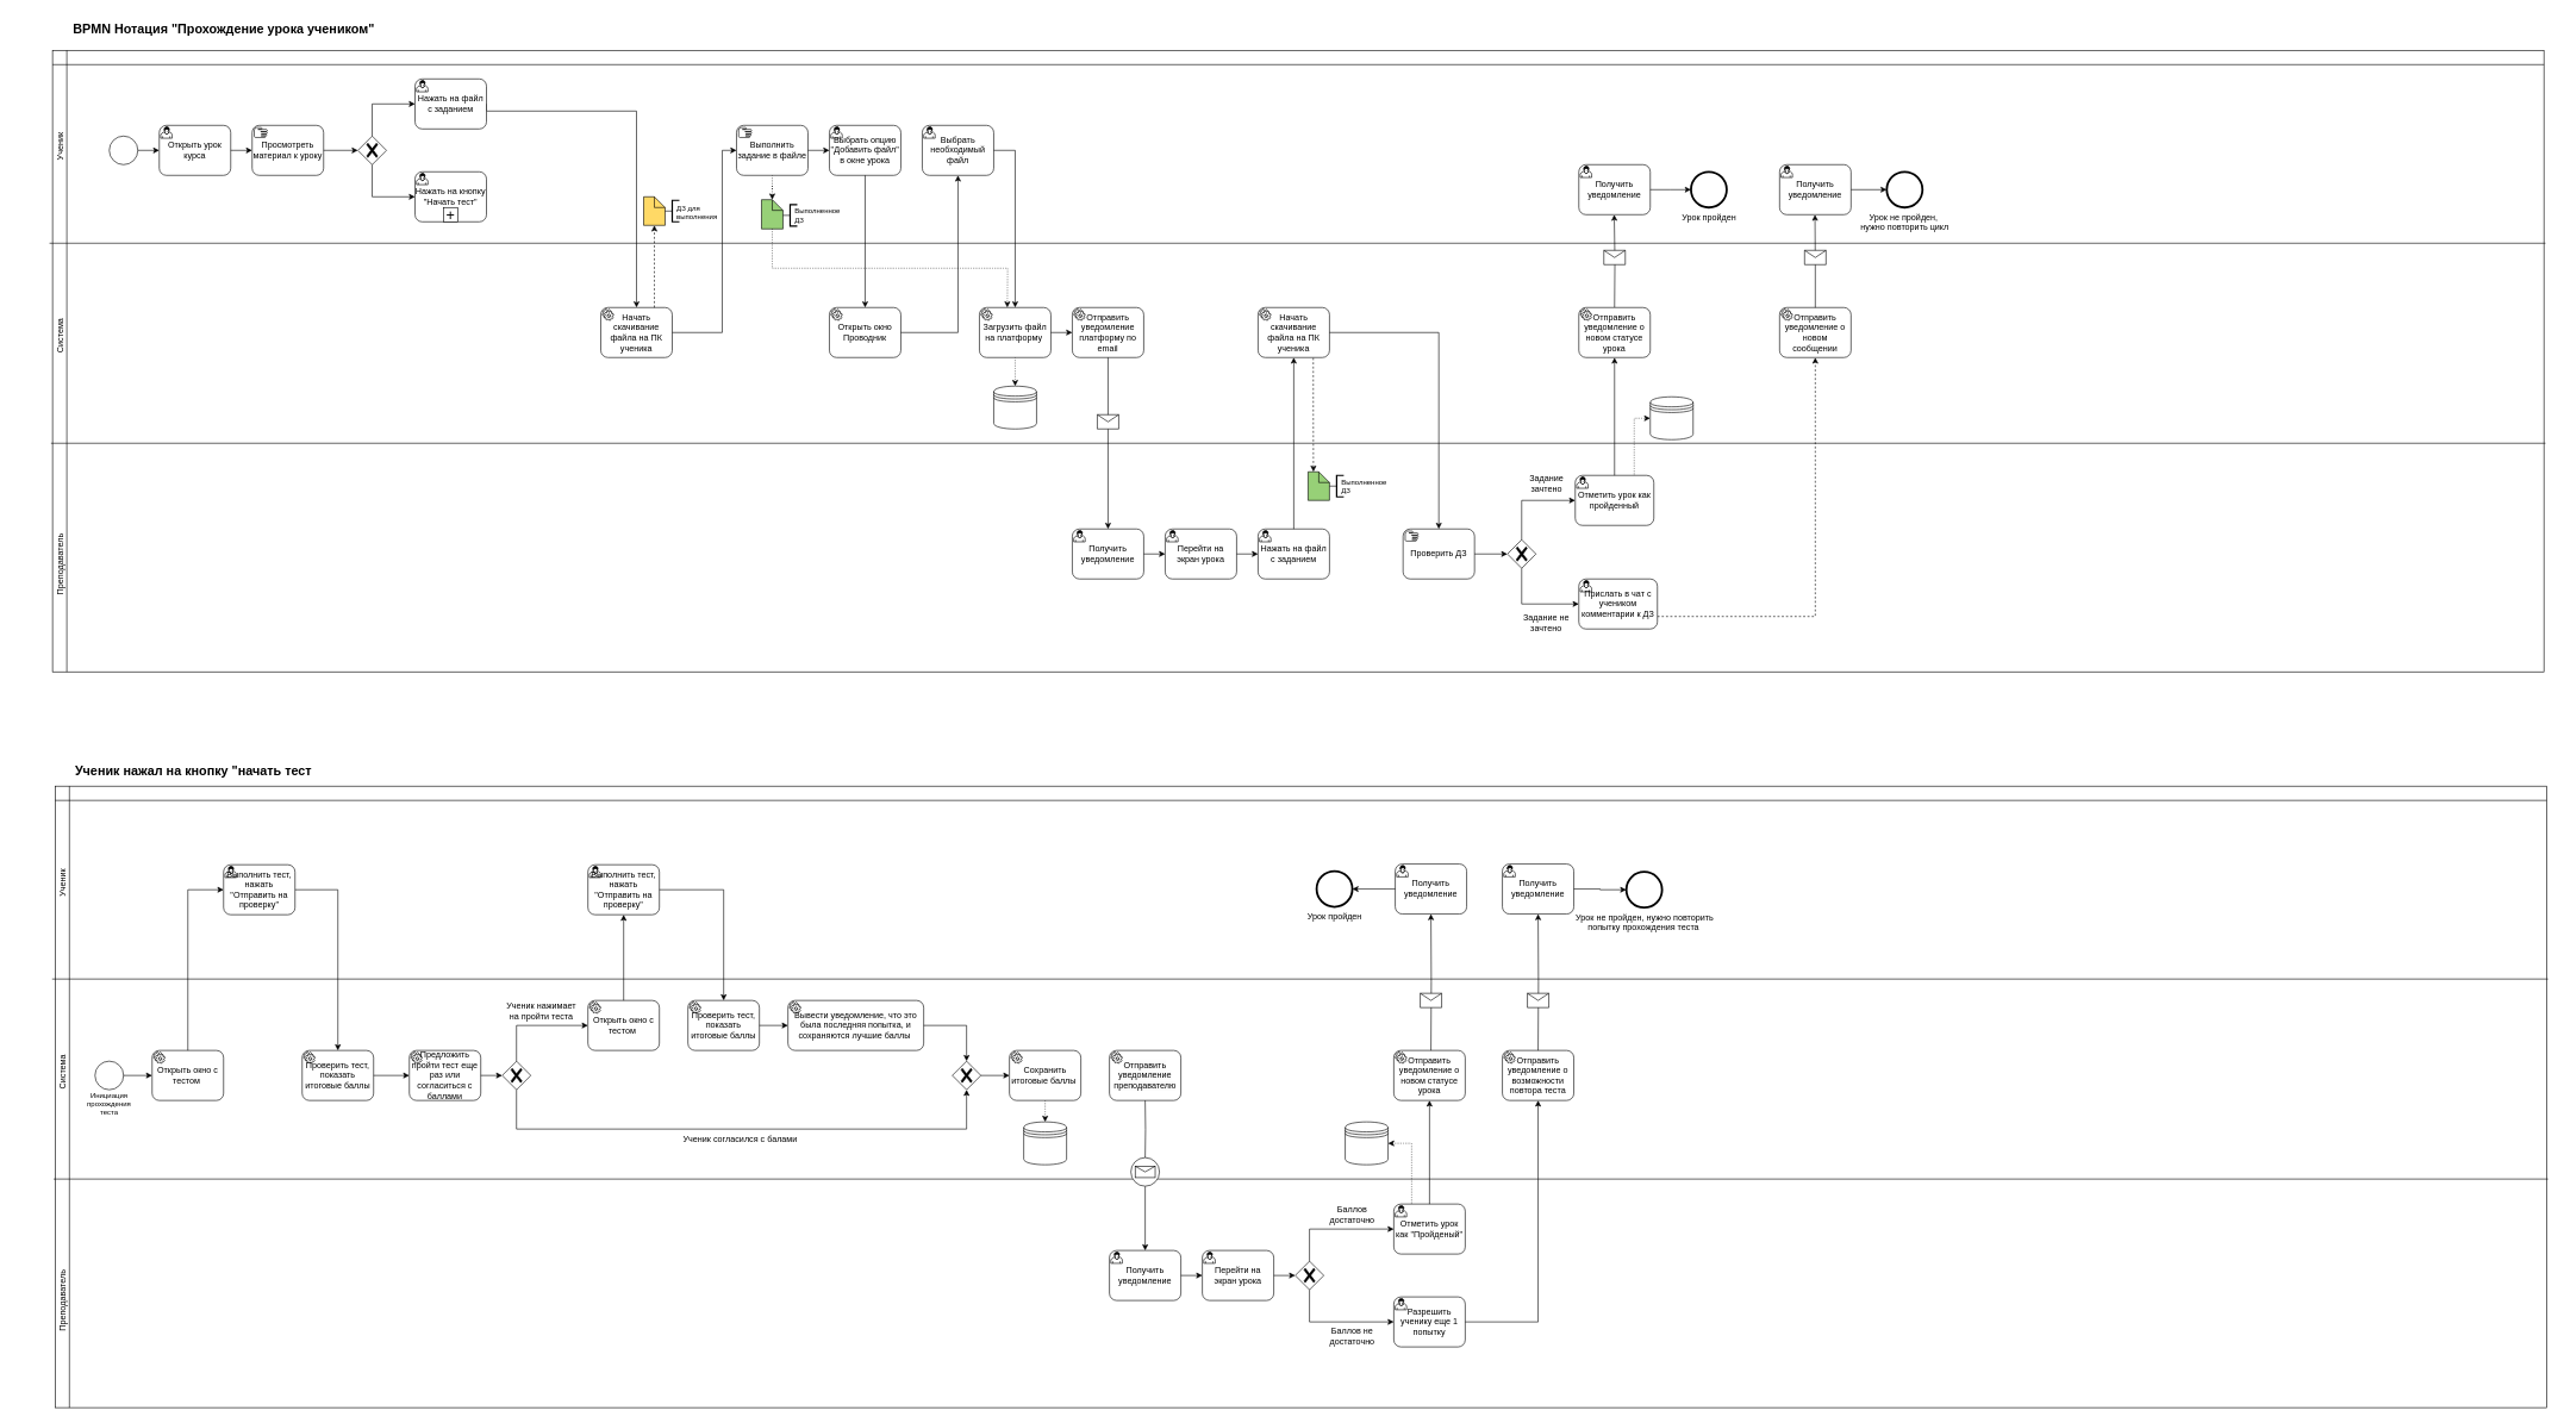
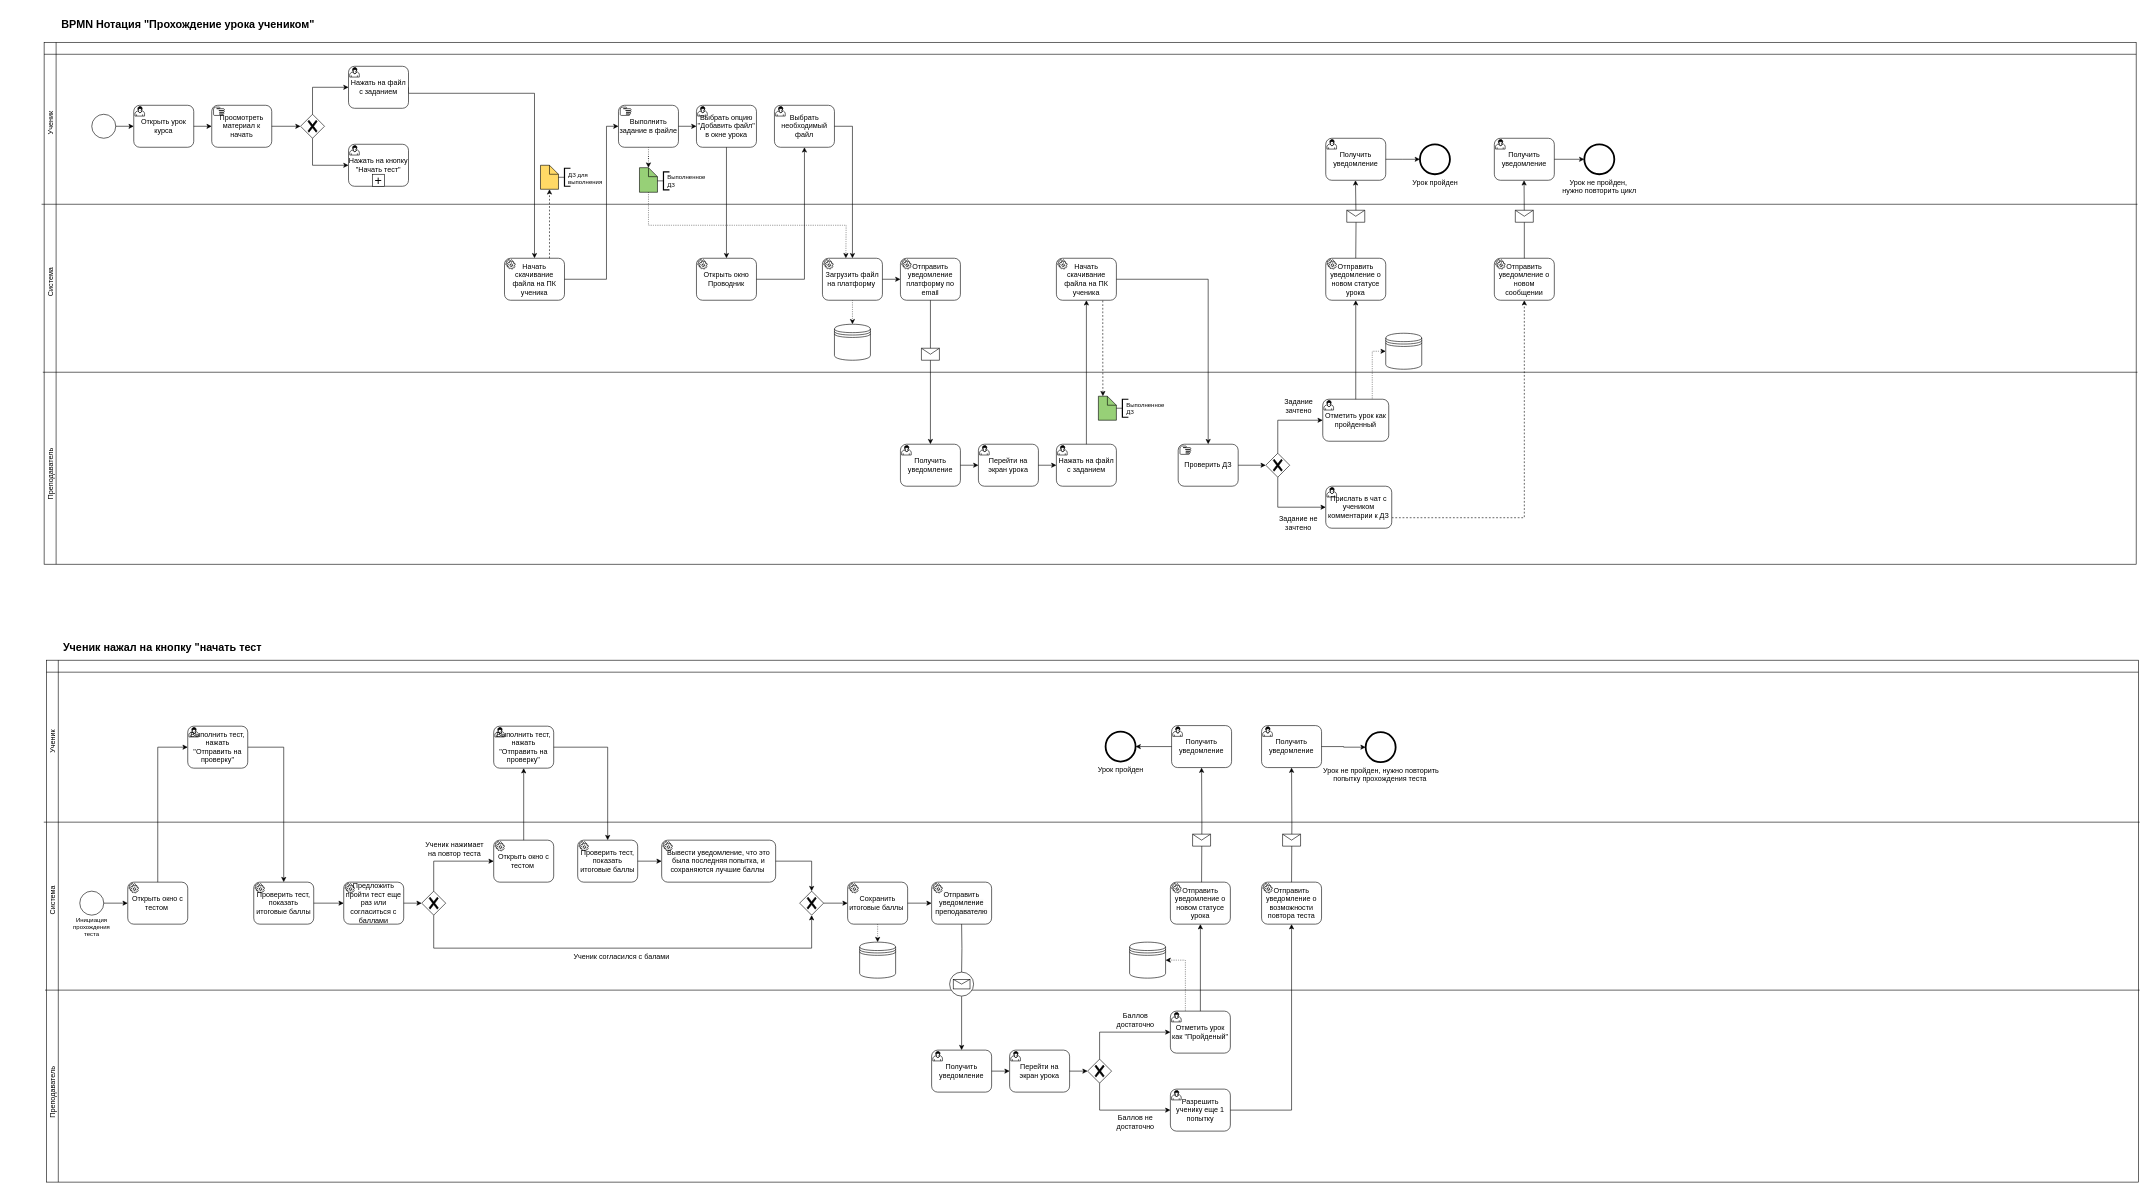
- <mxCell id="26" value="Просмотреть материал к уроку" style="points=[[0.25,0,0],[0.5,0,0],[0.75,0,0],[1,0.25,0],[1,0.5,0],[1,0.75,0],[0.75,1,0],[0.5,1,0],[0.25,1,0],[0,0.75,0],[0,0.5,0],[0,0.25,0]];shape=mxgraph.bpmn.task;whiteSpace=wrap;rectStyle=rounded;size=10;html=1;container=1;expand=0;collapsible=0;taskMarker=manual;" parent="1" vertex="1"><mxGeometry x="352" y="175" width="100" height="70" as="geometry" /></mxCell>
+ <mxCell id="26" value="Просмотреть материал к начать" style="points=[[0.25,0,0],[0.5,0,0],[0.75,0,0],[1,0.25,0],[1,0.5,0],[1,0.75,0],[0.75,1,0],[0.5,1,0],[0.25,1,0],[0,0.75,0],[0,0.5,0],[0,0.25,0]];shape=mxgraph.bpmn.task;whiteSpace=wrap;rectStyle=rounded;size=10;html=1;container=1;expand=0;collapsible=0;taskMarker=manual;" parent="1" vertex="1"><mxGeometry x="352" y="175" width="100" height="70" as="geometry" /></mxCell>
- <mxCell id="113" value="Ученик нажимает на пройти теста" style="text;strokeColor=none;align=center;fillColor=none;html=1;verticalAlign=middle;whiteSpace=wrap;rounded=0;" vertex="1" parent="1"><mxGeometry x="702" y="1400" width="110" height="30" as="geometry" /></mxCell>
+ <mxCell id="113" value="Ученик нажимает на повтор теста" style="text;strokeColor=none;align=center;fillColor=none;html=1;verticalAlign=middle;whiteSpace=wrap;rounded=0;" vertex="1" parent="1"><mxGeometry x="702" y="1400" width="110" height="30" as="geometry" /></mxCell>
+ <mxCell id="111" style="edgeStyle=orthogonalEdgeStyle;rounded=0;orthogonalLoop=1;jettySize=auto;html=1;exitX=1;exitY=0.5;exitDx=0;exitDy=0;exitPerimeter=0;entryX=0;entryY=0.5;entryDx=0;entryDy=0;entryPerimeter=0;" edge="1" parent="1" source="105" target="110"><mxGeometry relative="1" as="geometry" /></mxCell>
